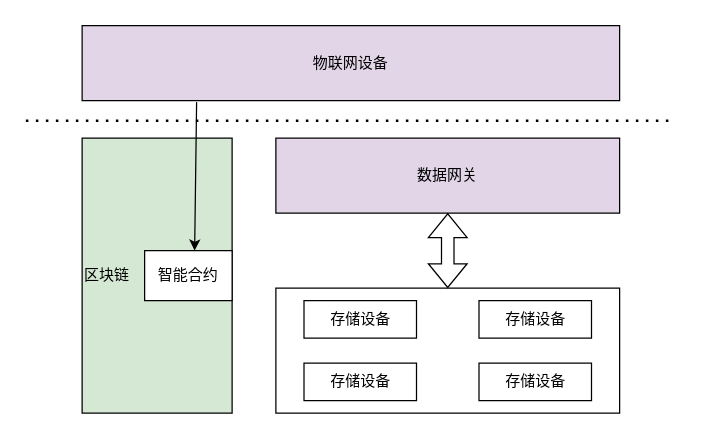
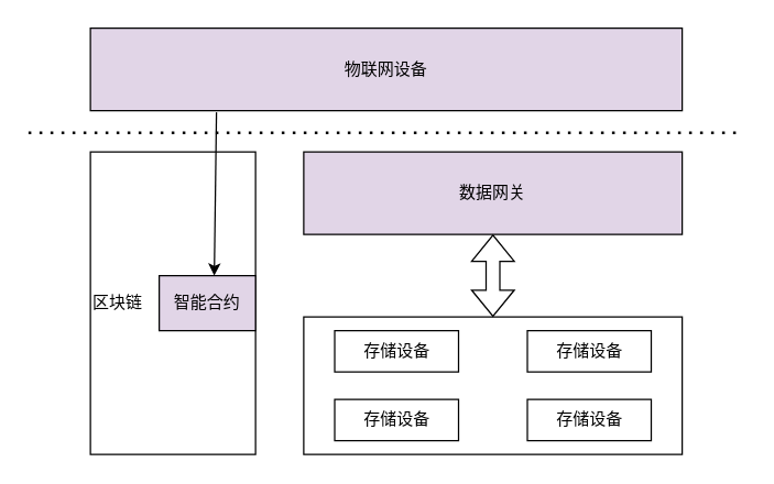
- <mxCell id="3" value="区块链" style="rounded=0;whiteSpace=wrap;html=1;align=left;fillColor=#d5e8d4;" vertex="1" parent="1"><mxGeometry x="65" y="110" width="120" height="220" as="geometry" /></mxCell>
+ <mxCell id="3" value="区块链" style="rounded=0;whiteSpace=wrap;html=1;align=left;" vertex="1" parent="1"><mxGeometry x="65" y="110" width="120" height="220" as="geometry" /></mxCell>
- <mxCell id="12" value="智能合约" style="rounded=0;whiteSpace=wrap;html=1;" vertex="1" parent="1"><mxGeometry x="115" y="200" width="70" height="40" as="geometry" /></mxCell>
+ <mxCell id="12" value="智能合约" style="rounded=0;whiteSpace=wrap;html=1;fillColor=#e1d5e7;" vertex="1" parent="1"><mxGeometry x="115" y="200" width="70" height="40" as="geometry" /></mxCell>
